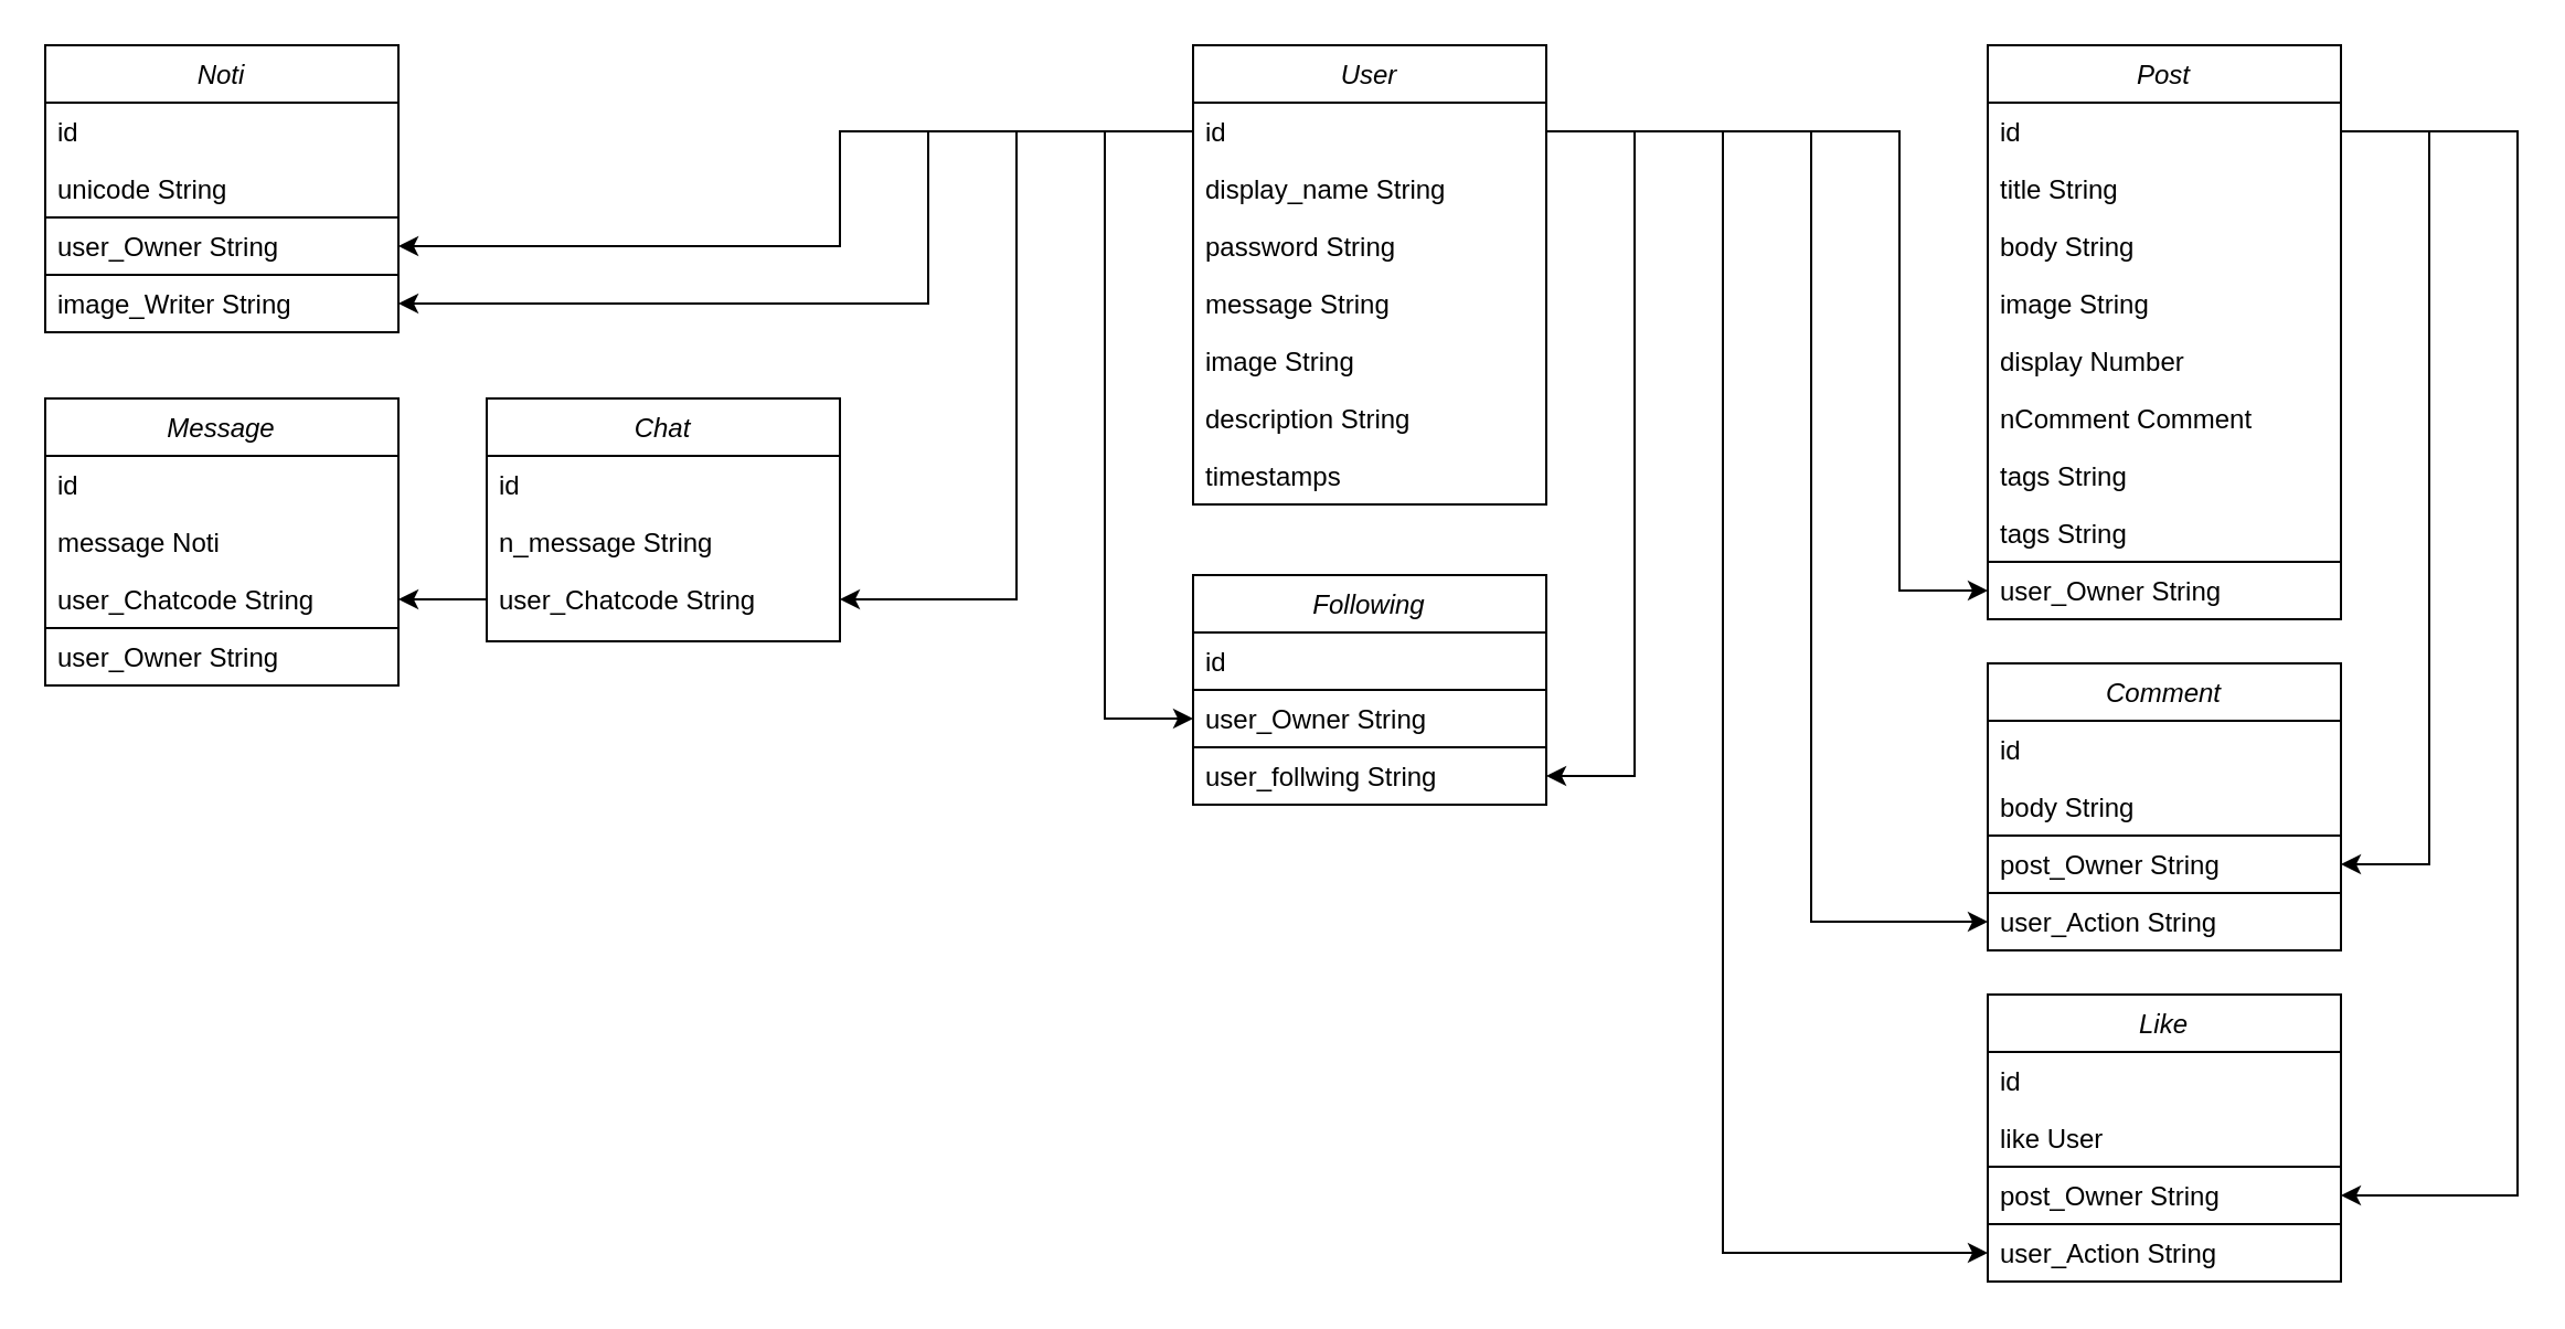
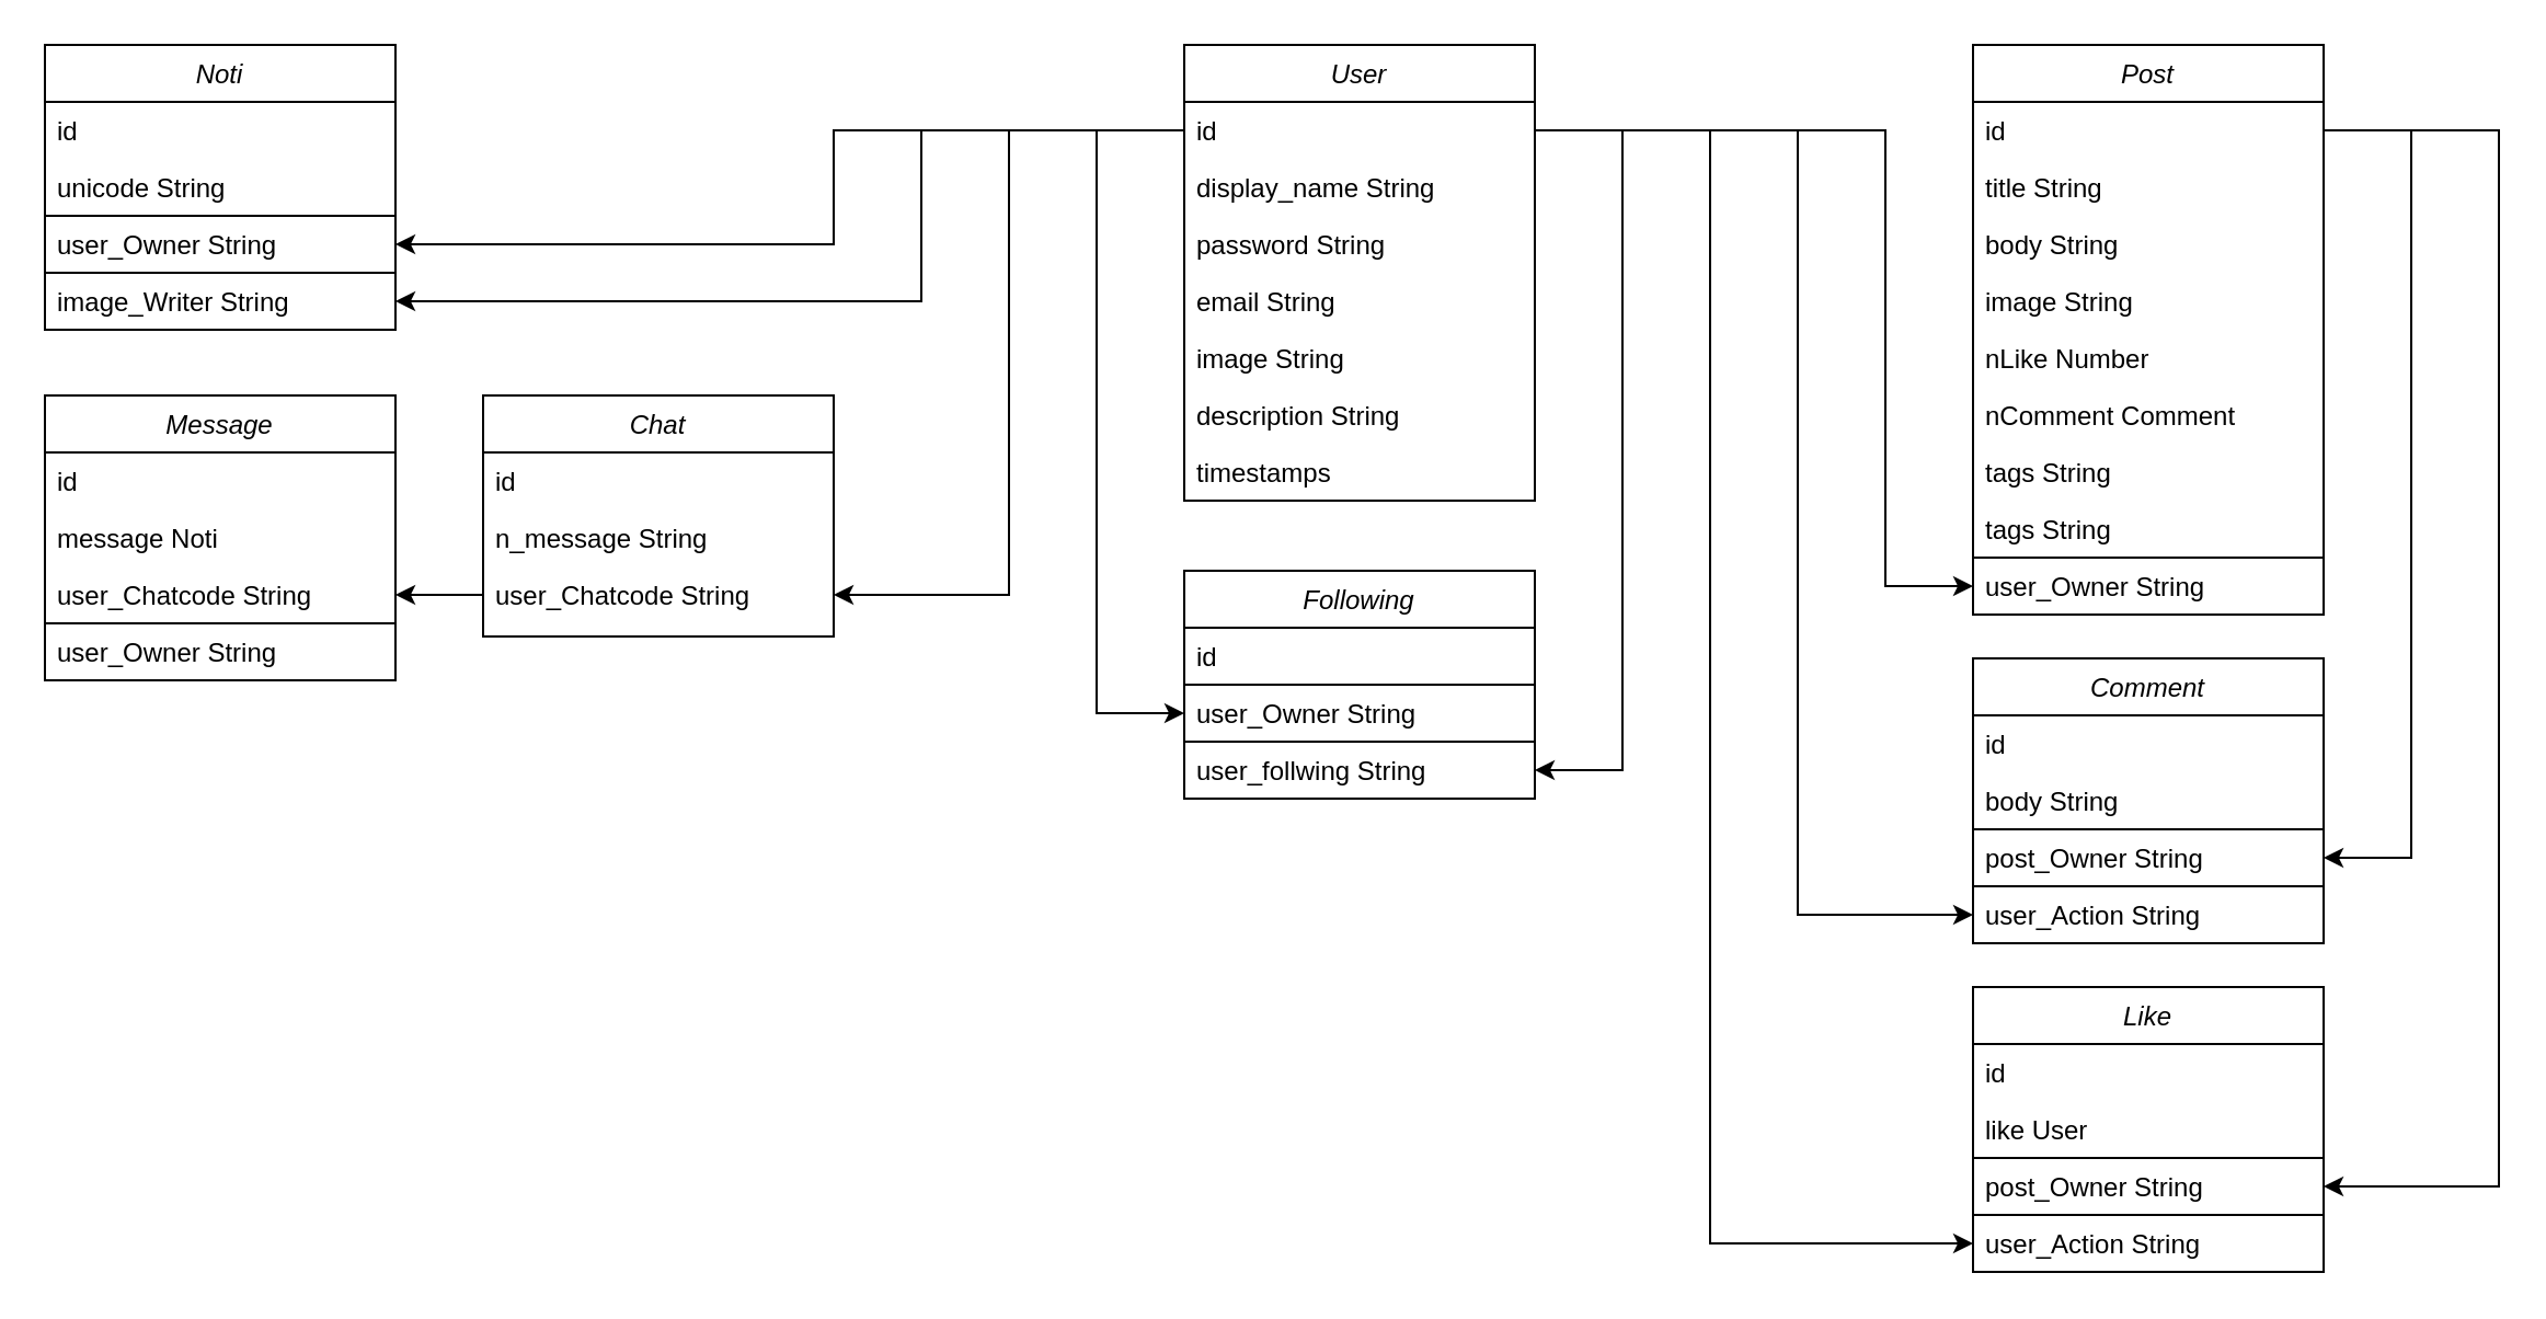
- <mxCell id="6" value="message String" style="text;align=left;verticalAlign=top;spacingLeft=4;spacingRight=4;overflow=hidden;rotatable=0;points=[[0,0.5],[1,0.5]];portConstraint=eastwest;rounded=0;shadow=0;html=0;" vertex="1" parent="2"><mxGeometry y="104" width="160" height="26" as="geometry" /></mxCell>
+ <mxCell id="6" value="email String" style="text;align=left;verticalAlign=top;spacingLeft=4;spacingRight=4;overflow=hidden;rotatable=0;points=[[0,0.5],[1,0.5]];portConstraint=eastwest;rounded=0;shadow=0;html=0;" vertex="1" parent="2"><mxGeometry y="104" width="160" height="26" as="geometry" /></mxCell>
- <mxCell id="15" value="display Number" style="text;align=left;verticalAlign=top;spacingLeft=4;spacingRight=4;overflow=hidden;rotatable=0;points=[[0,0.5],[1,0.5]];portConstraint=eastwest;rounded=0;shadow=0;html=0;" vertex="1" parent="10"><mxGeometry y="130" width="160" height="26" as="geometry" /></mxCell>
+ <mxCell id="15" value="nLike Number" style="text;align=left;verticalAlign=top;spacingLeft=4;spacingRight=4;overflow=hidden;rotatable=0;points=[[0,0.5],[1,0.5]];portConstraint=eastwest;rounded=0;shadow=0;html=0;" vertex="1" parent="10"><mxGeometry y="130" width="160" height="26" as="geometry" /></mxCell>
